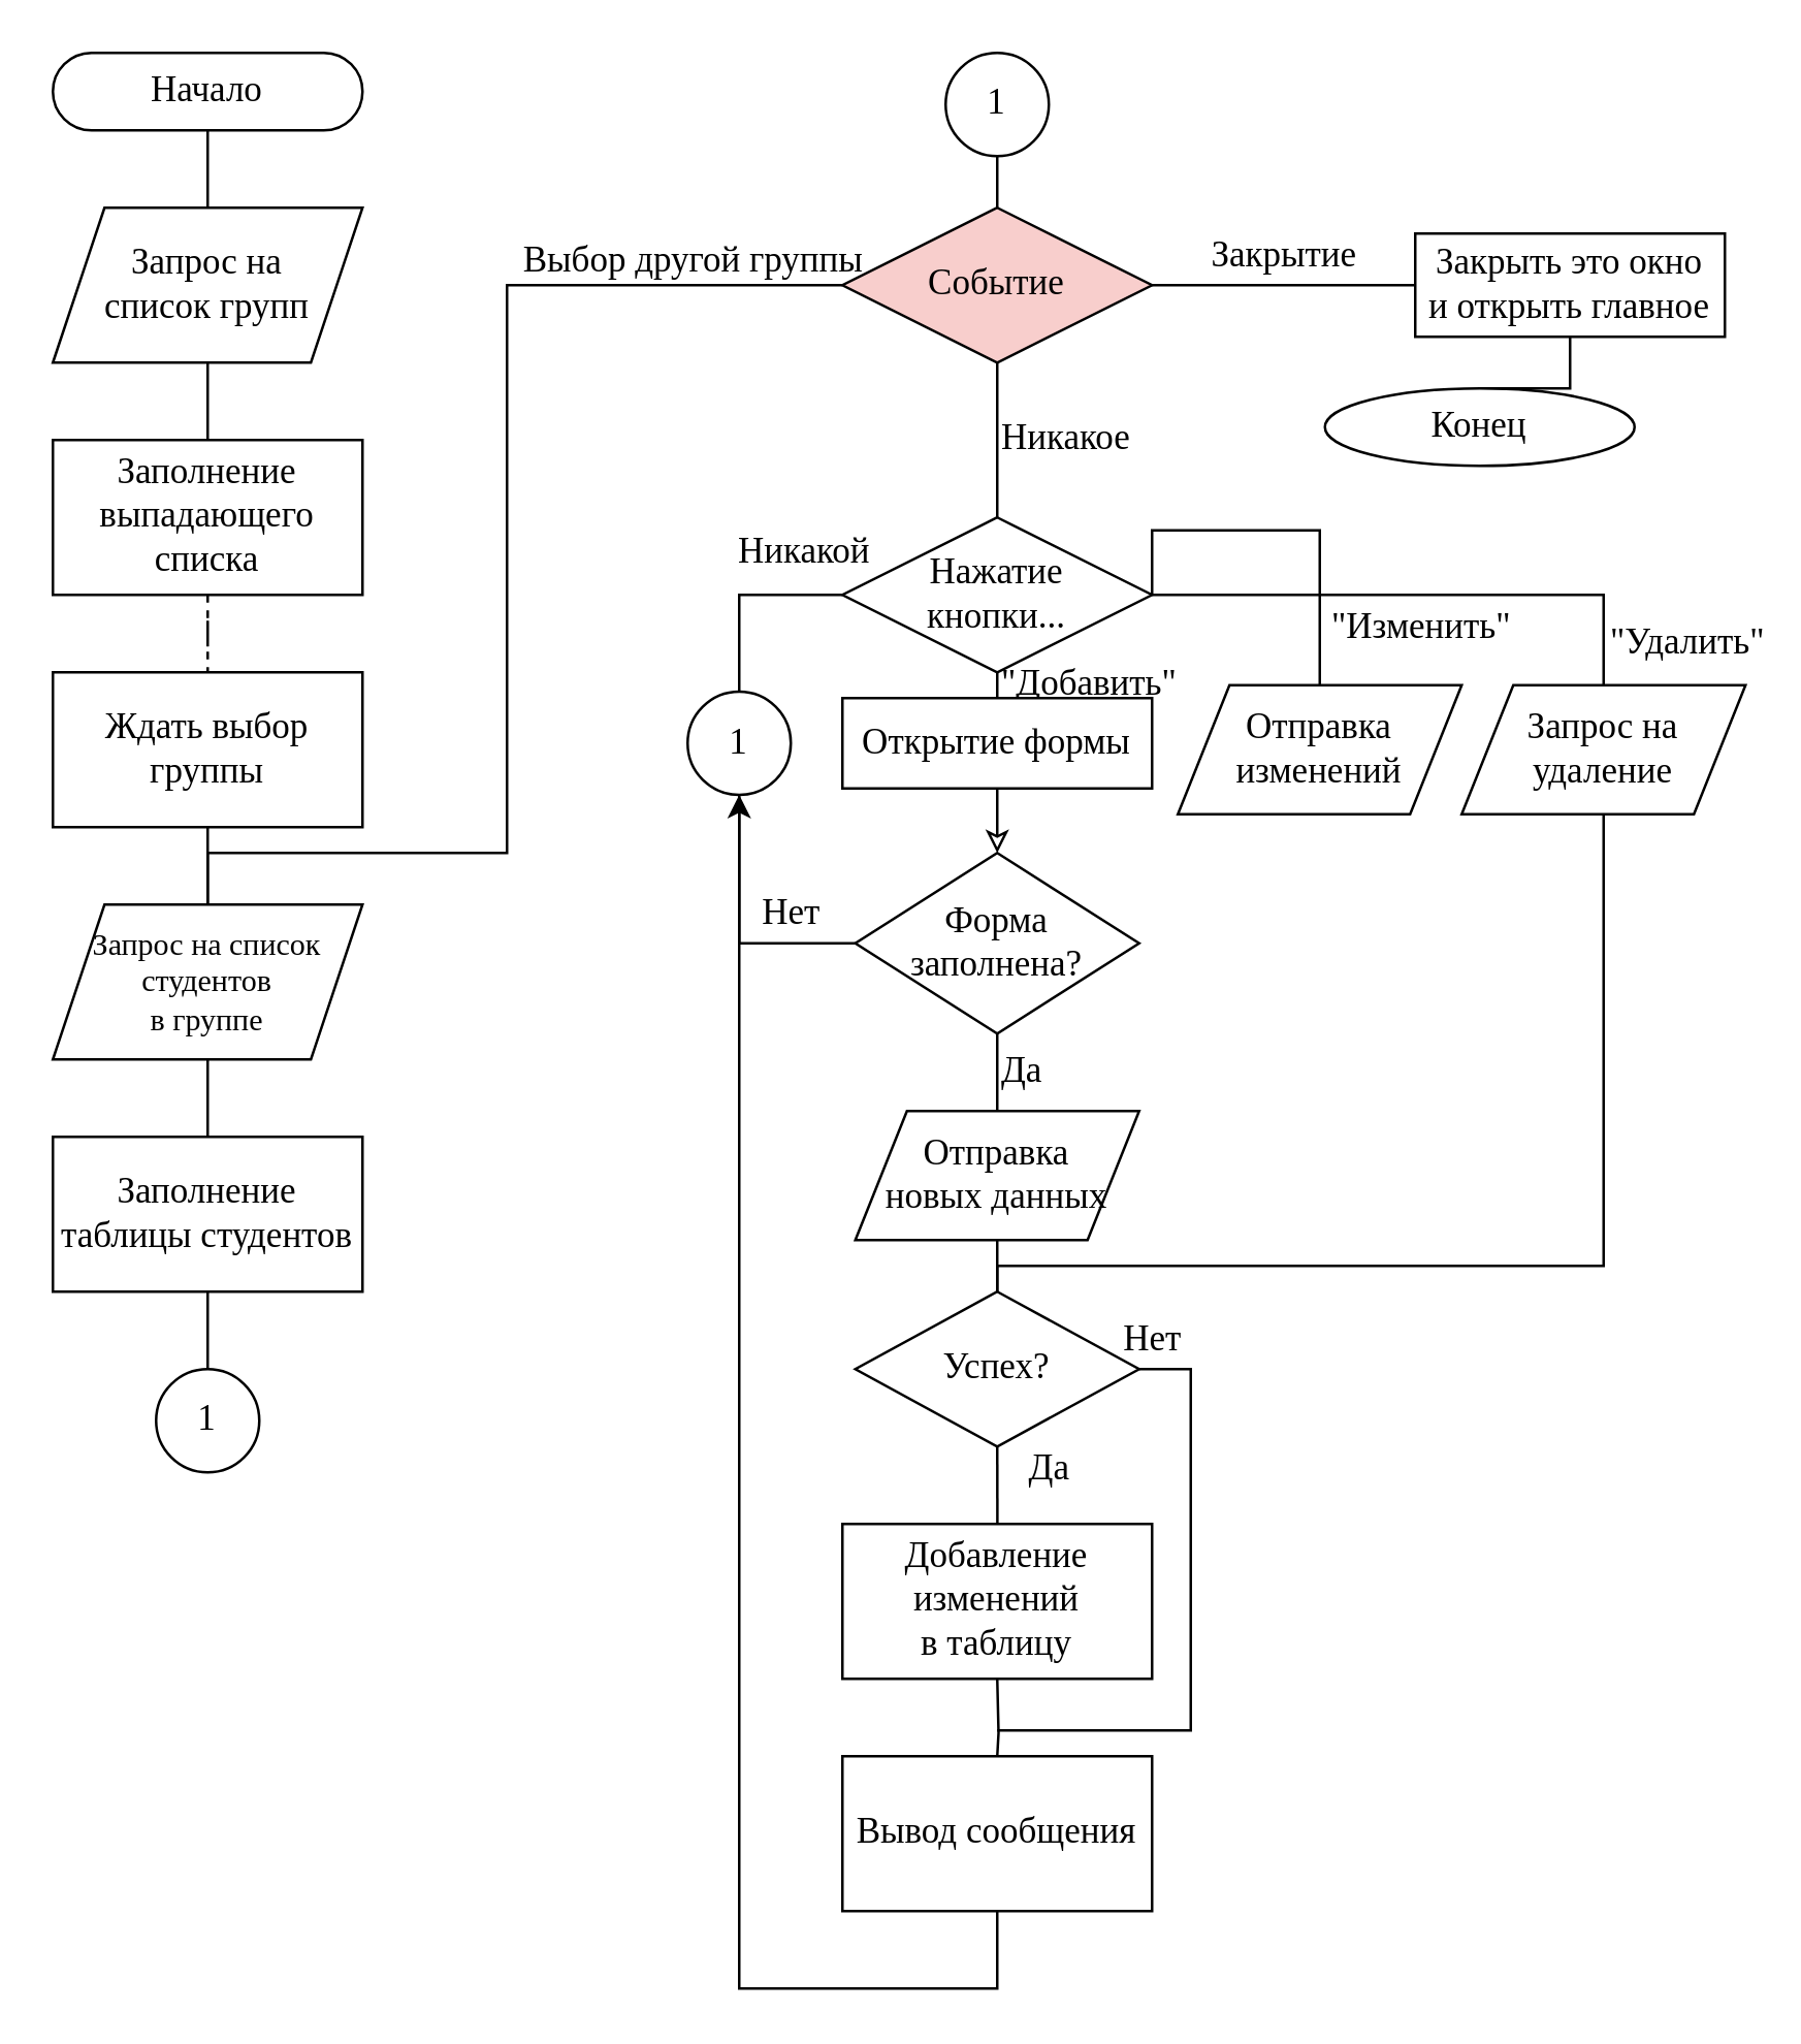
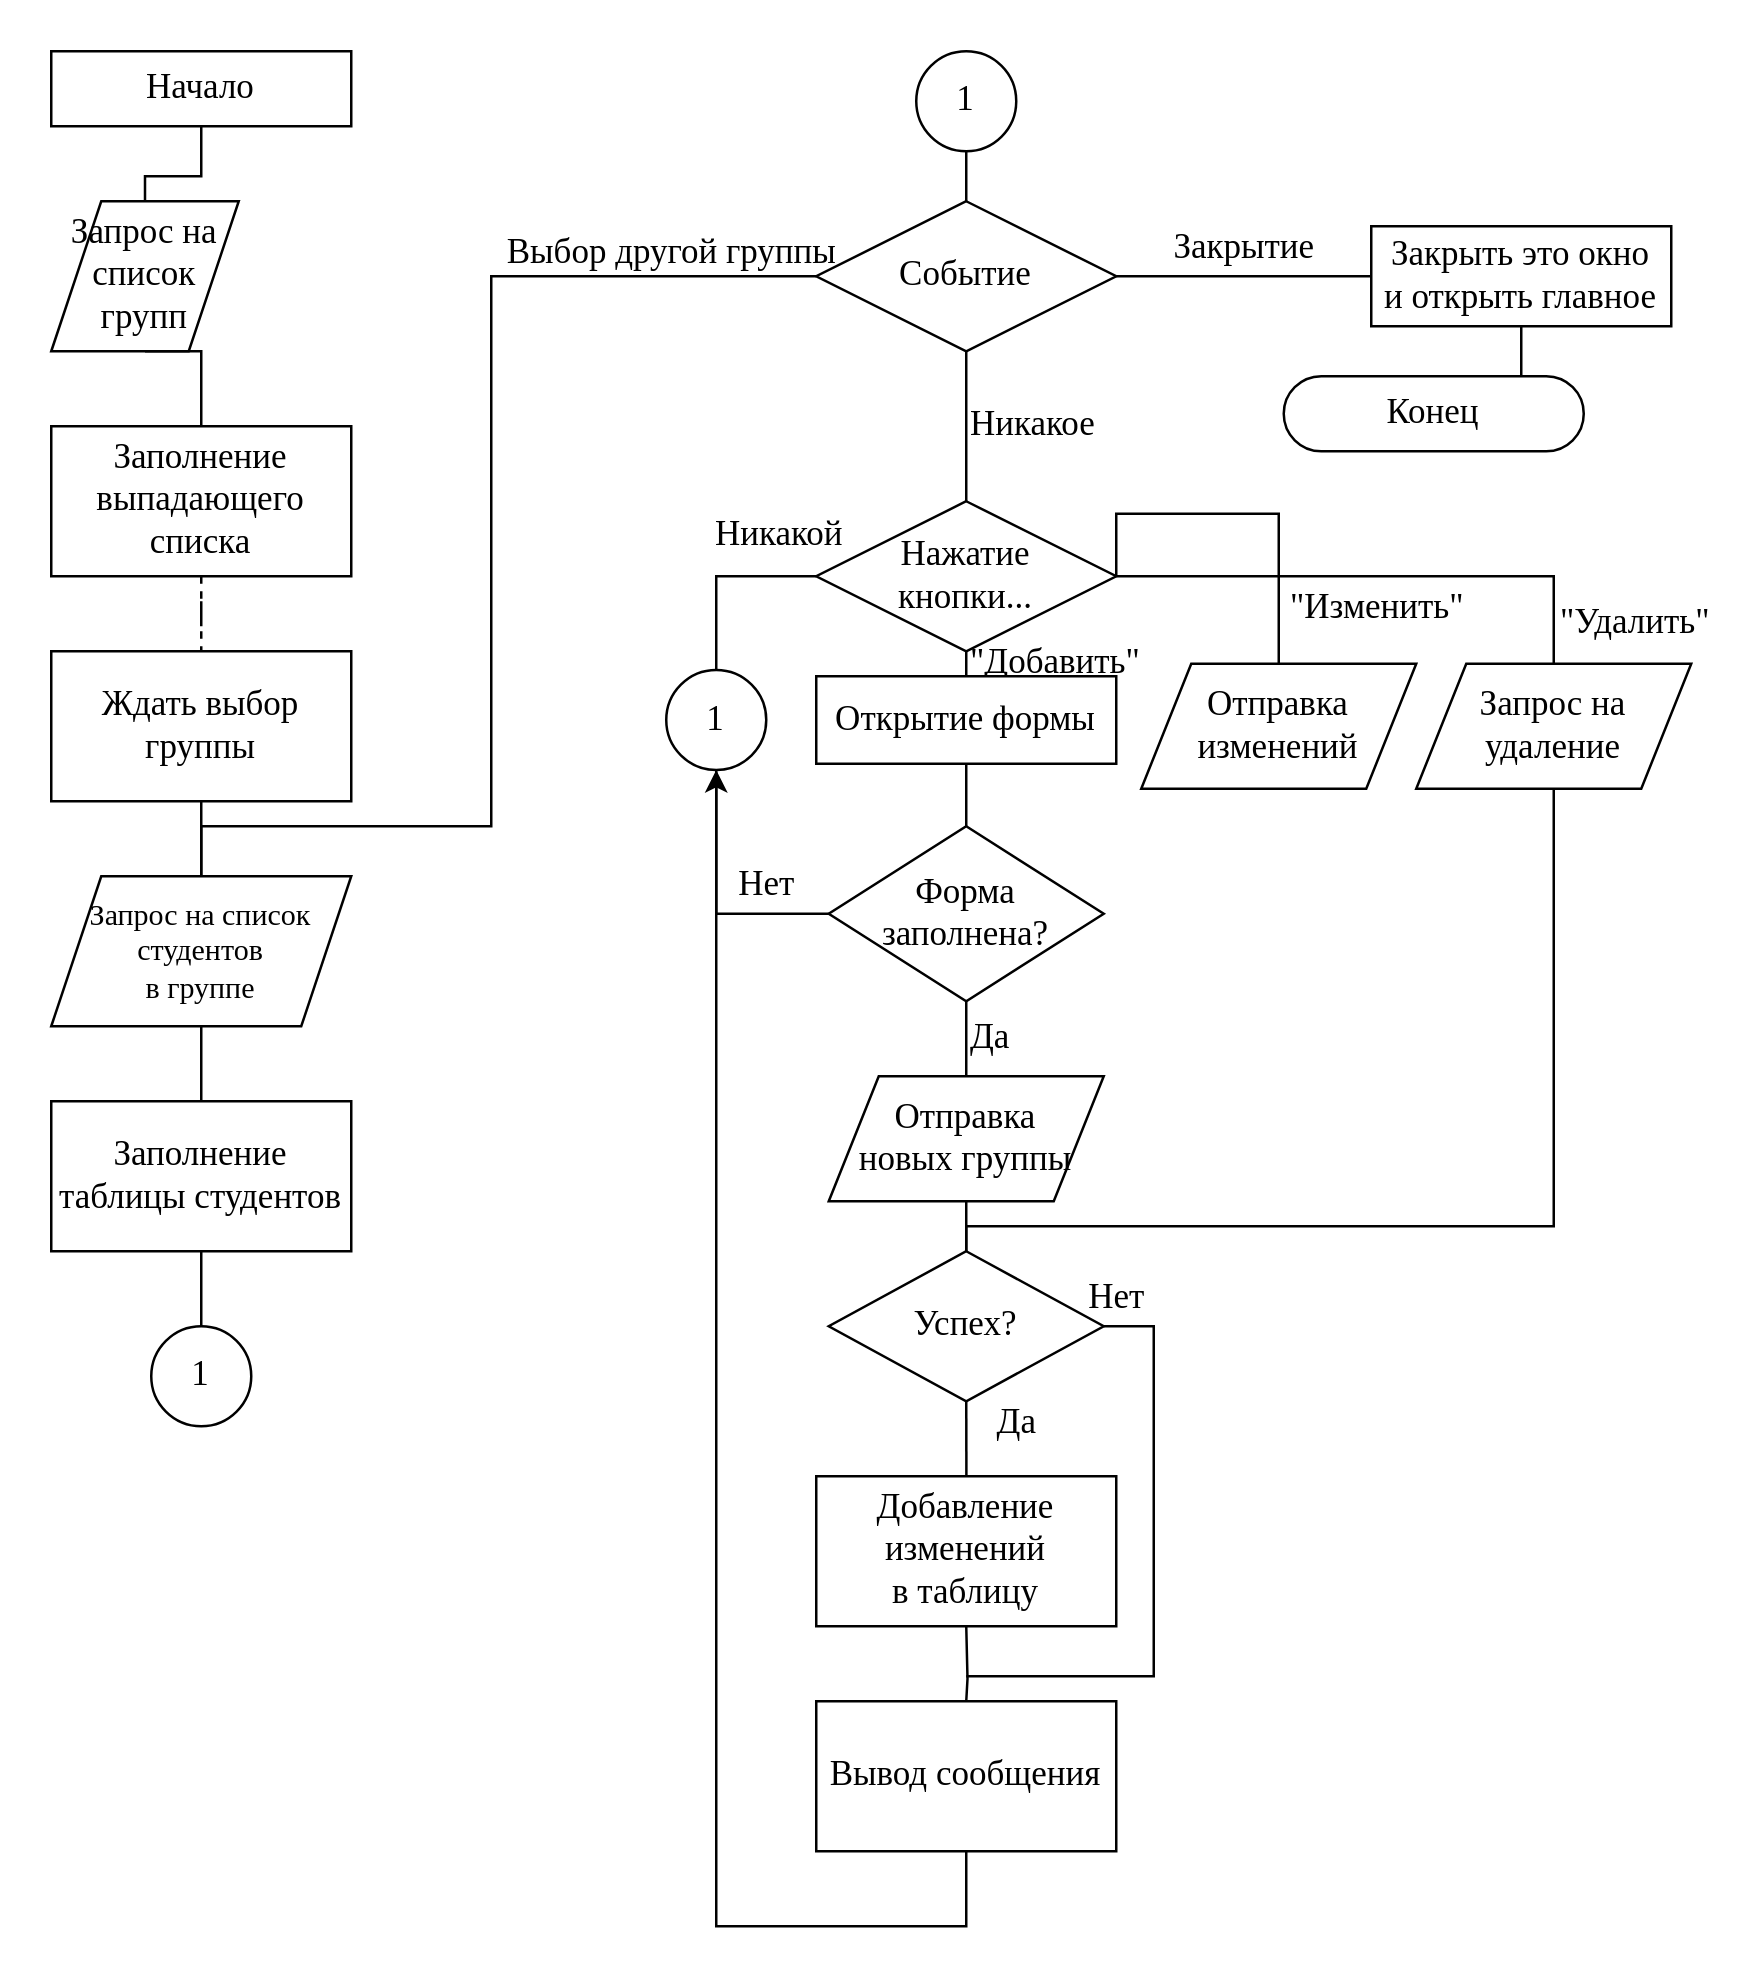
- <mxCell id="3" value="Начало" style="rounded=1;whiteSpace=wrap;html=1;arcSize=50;fontSize=14;fontFamily=Times New Roman;" vertex="1" parent="1"><mxGeometry x="20" y="20" width="120" height="30" as="geometry" /></mxCell>
+ <mxCell id="3" value="Начало" style="whiteSpace=wrap;html=1;arcSize=50;fontSize=14;fontFamily=Times New Roman;rounded=0;" vertex="1" parent="1"><mxGeometry x="20" y="20" width="120" height="30" as="geometry" /></mxCell>
- <mxCell id="5" value="&lt;div&gt;Запрос на&lt;/div&gt;&lt;div&gt;список групп&lt;/div&gt;" style="shape=parallelogram;perimeter=parallelogramPerimeter;whiteSpace=wrap;html=1;fixedSize=1;fontFamily=Times New Roman;fontSize=14;" vertex="1" parent="1"><mxGeometry x="20" y="80" width="120" height="60" as="geometry" /></mxCell>
+ <mxCell id="5" value="&lt;div&gt;Запрос на&lt;/div&gt;&lt;div&gt;список групп&lt;/div&gt;" style="shape=parallelogram;perimeter=parallelogramPerimeter;whiteSpace=wrap;html=1;fixedSize=1;fontFamily=Times New Roman;fontSize=14;" vertex="1" parent="1"><mxGeometry x="20" y="80" width="75" height="60" as="geometry" /></mxCell>
- <mxCell id="18" value="Событие" style="rhombus;whiteSpace=wrap;html=1;fontFamily=Times New Roman;fontSize=14;fillColor=#f8cecc;" vertex="1" parent="1"><mxGeometry x="326" y="80" width="120" height="60" as="geometry" /></mxCell>
+ <mxCell id="18" value="Событие" style="rhombus;whiteSpace=wrap;html=1;fontFamily=Times New Roman;fontSize=14;" vertex="1" parent="1"><mxGeometry x="326" y="80" width="120" height="60" as="geometry" /></mxCell>
- <mxCell id="26" value="Конец" style="ellipse;whiteSpace=wrap;html=1;arcSize=50;fontSize=14;fontFamily=Times New Roman;" vertex="1" parent="1"><mxGeometry x="513" y="150" width="120" height="30" as="geometry" /></mxCell>
+ <mxCell id="26" value="Конец" style="rounded=1;whiteSpace=wrap;html=1;arcSize=50;fontSize=14;fontFamily=Times New Roman;" vertex="1" parent="1"><mxGeometry x="513" y="150" width="120" height="30" as="geometry" /></mxCell>
- <mxCell id="30" style="edgeStyle=orthogonalEdgeStyle;rounded=0;orthogonalLoop=1;jettySize=auto;html=1;exitX=0.5;exitY=1;exitDx=0;exitDy=0;entryX=0.5;entryY=0;entryDx=0;entryDy=0;fontFamily=Times New Roman;fontSize=14;endArrow=classic;endFill=0;" edge="1" parent="1" source="31" target="34"><mxGeometry relative="1" as="geometry" /></mxCell>
+ <mxCell id="30" style="edgeStyle=orthogonalEdgeStyle;rounded=0;orthogonalLoop=1;jettySize=auto;html=1;exitX=0.5;exitY=1;exitDx=0;exitDy=0;entryX=0.5;entryY=0;entryDx=0;entryDy=0;fontFamily=Times New Roman;fontSize=14;endArrow=none;endFill=0;" edge="1" parent="1" source="31" target="34"><mxGeometry relative="1" as="geometry" /></mxCell>
- <mxCell id="36" value="&lt;div&gt;Отправка&lt;/div&gt;&lt;div&gt;новых данных&lt;/div&gt;" style="shape=parallelogram;perimeter=parallelogramPerimeter;whiteSpace=wrap;html=1;fixedSize=1;fontFamily=Times New Roman;fontSize=14;" vertex="1" parent="1"><mxGeometry x="331" y="430" width="110" height="50" as="geometry" /></mxCell>
+ <mxCell id="36" value="&lt;div&gt;Отправка&lt;/div&gt;&lt;div&gt;новых группы&lt;/div&gt;" style="shape=parallelogram;perimeter=parallelogramPerimeter;whiteSpace=wrap;html=1;fixedSize=1;fontFamily=Times New Roman;fontSize=14;" vertex="1" parent="1"><mxGeometry x="331" y="430" width="110" height="50" as="geometry" /></mxCell>
